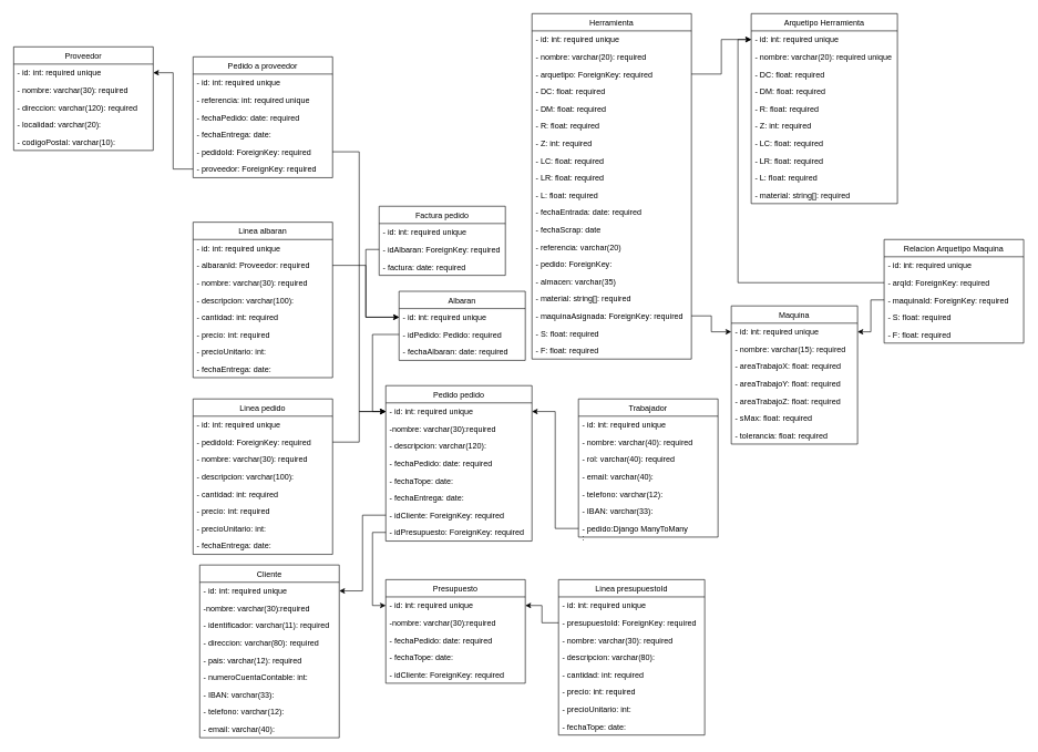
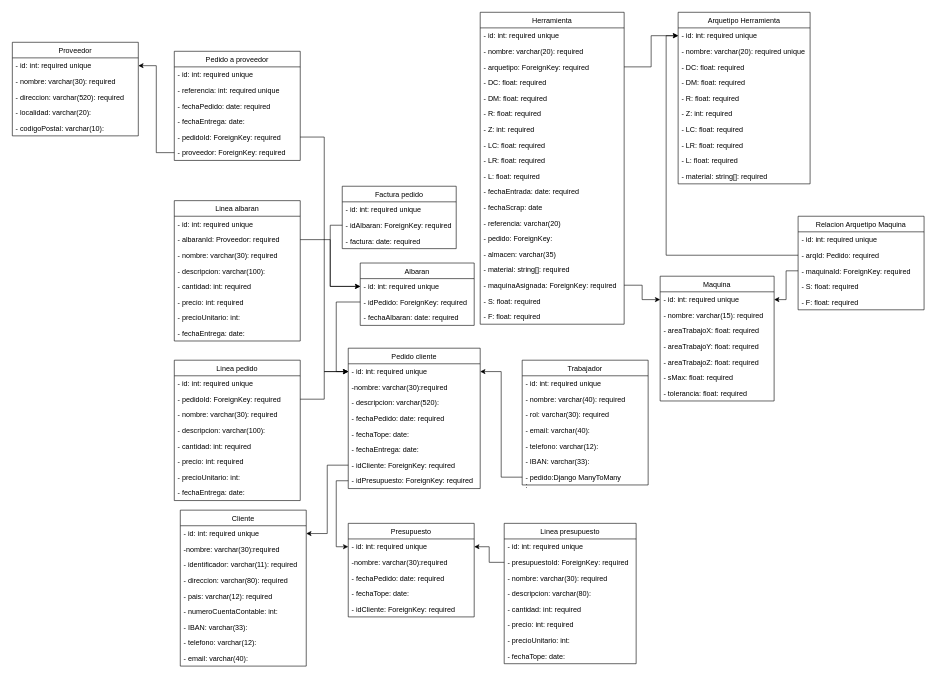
- <mxCell id="68" value="- direccion: varchar(120): required " style="text;strokeColor=none;fillColor=none;align=left;verticalAlign=top;spacingLeft=4;spacingRight=4;overflow=hidden;rotatable=0;points=[[0,0.5],[1,0.5]];portConstraint=eastwest;" parent="65" vertex="1"><mxGeometry y="78" width="210" height="26" as="geometry" /></mxCell>
+ <mxCell id="68" value="- direccion: varchar(520): required " style="text;strokeColor=none;fillColor=none;align=left;verticalAlign=top;spacingLeft=4;spacingRight=4;overflow=hidden;rotatable=0;points=[[0,0.5],[1,0.5]];portConstraint=eastwest;" parent="65" vertex="1"><mxGeometry y="78" width="210" height="26" as="geometry" /></mxCell>
- <mxCell id="45" value="- arqId: ForeignKey: required" style="text;strokeColor=none;fillColor=none;align=left;verticalAlign=top;spacingLeft=4;spacingRight=4;overflow=hidden;rotatable=0;points=[[0,0.5],[1,0.5]];portConstraint=eastwest;" parent="43" vertex="1"><mxGeometry y="52" width="210" height="26" as="geometry" /></mxCell>
+ <mxCell id="45" value="- arqId: Pedido: required" style="text;strokeColor=none;fillColor=none;align=left;verticalAlign=top;spacingLeft=4;spacingRight=4;overflow=hidden;rotatable=0;points=[[0,0.5],[1,0.5]];portConstraint=eastwest;" parent="43" vertex="1"><mxGeometry y="52" width="210" height="26" as="geometry" /></mxCell>
- <mxCell id="124" value="- idPedido: Pedido: required " style="text;strokeColor=none;fillColor=none;align=left;verticalAlign=top;spacingLeft=4;spacingRight=4;overflow=hidden;rotatable=0;points=[[0,0.5],[1,0.5]];portConstraint=eastwest;" parent="122" vertex="1"><mxGeometry y="52" width="190" height="26" as="geometry" /></mxCell>
+ <mxCell id="124" value="- idPedido: ForeignKey: required " style="text;strokeColor=none;fillColor=none;align=left;verticalAlign=top;spacingLeft=4;spacingRight=4;overflow=hidden;rotatable=0;points=[[0,0.5],[1,0.5]];portConstraint=eastwest;" parent="122" vertex="1"><mxGeometry y="52" width="190" height="26" as="geometry" /></mxCell>
- <mxCell id="56" value="Pedido pedido" style="swimlane;fontStyle=0;childLayout=stackLayout;horizontal=1;startSize=26;fillColor=none;horizontalStack=0;resizeParent=1;resizeParentMax=0;resizeLast=0;collapsible=1;marginBottom=0;" parent="1" vertex="1"><mxGeometry x="580" y="580" width="220" height="234" as="geometry"><mxRectangle x="50" y="30" width="100" height="26" as="alternateBounds" /></mxGeometry></mxCell>
+ <mxCell id="56" value="Pedido cliente" style="swimlane;fontStyle=0;childLayout=stackLayout;horizontal=1;startSize=26;fillColor=none;horizontalStack=0;resizeParent=1;resizeParentMax=0;resizeLast=0;collapsible=1;marginBottom=0;" parent="1" vertex="1"><mxGeometry x="580" y="580" width="220" height="234" as="geometry"><mxRectangle x="50" y="30" width="100" height="26" as="alternateBounds" /></mxGeometry></mxCell>
- <mxCell id="59" value="- descripcion: varchar(120): " style="text;strokeColor=none;fillColor=none;align=left;verticalAlign=top;spacingLeft=4;spacingRight=4;overflow=hidden;rotatable=0;points=[[0,0.5],[1,0.5]];portConstraint=eastwest;" parent="56" vertex="1"><mxGeometry y="78" width="220" height="26" as="geometry" /></mxCell>
+ <mxCell id="59" value="- descripcion: varchar(520): " style="text;strokeColor=none;fillColor=none;align=left;verticalAlign=top;spacingLeft=4;spacingRight=4;overflow=hidden;rotatable=0;points=[[0,0.5],[1,0.5]];portConstraint=eastwest;" parent="56" vertex="1"><mxGeometry y="78" width="220" height="26" as="geometry" /></mxCell>
- <mxCell id="75" value="- rol: varchar(40): required" style="text;strokeColor=none;fillColor=none;align=left;verticalAlign=top;spacingLeft=4;spacingRight=4;overflow=hidden;rotatable=0;points=[[0,0.5],[1,0.5]];portConstraint=eastwest;" parent="72" vertex="1"><mxGeometry y="78" width="210" height="26" as="geometry" /></mxCell>
+ <mxCell id="75" value="- rol: varchar(30): required" style="text;strokeColor=none;fillColor=none;align=left;verticalAlign=top;spacingLeft=4;spacingRight=4;overflow=hidden;rotatable=0;points=[[0,0.5],[1,0.5]];portConstraint=eastwest;" parent="72" vertex="1"><mxGeometry y="78" width="210" height="26" as="geometry" /></mxCell>
- <mxCell id="110" value="Linea presupuestoId" style="swimlane;fontStyle=0;childLayout=stackLayout;horizontal=1;startSize=26;fillColor=none;horizontalStack=0;resizeParent=1;resizeParentMax=0;resizeLast=0;collapsible=1;marginBottom=0;" parent="1" vertex="1"><mxGeometry x="840" y="872" width="220" height="234" as="geometry"><mxRectangle x="50" y="30" width="100" height="26" as="alternateBounds" /></mxGeometry></mxCell>
+ <mxCell id="110" value="Linea presupuesto" style="swimlane;fontStyle=0;childLayout=stackLayout;horizontal=1;startSize=26;fillColor=none;horizontalStack=0;resizeParent=1;resizeParentMax=0;resizeLast=0;collapsible=1;marginBottom=0;" parent="1" vertex="1"><mxGeometry x="840" y="872" width="220" height="234" as="geometry"><mxRectangle x="50" y="30" width="100" height="26" as="alternateBounds" /></mxGeometry></mxCell>
